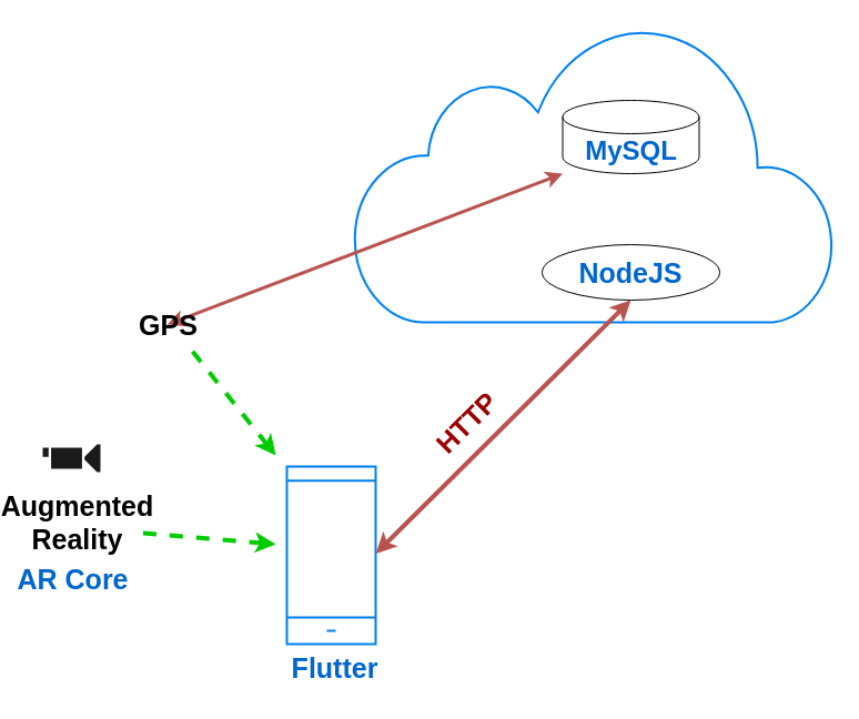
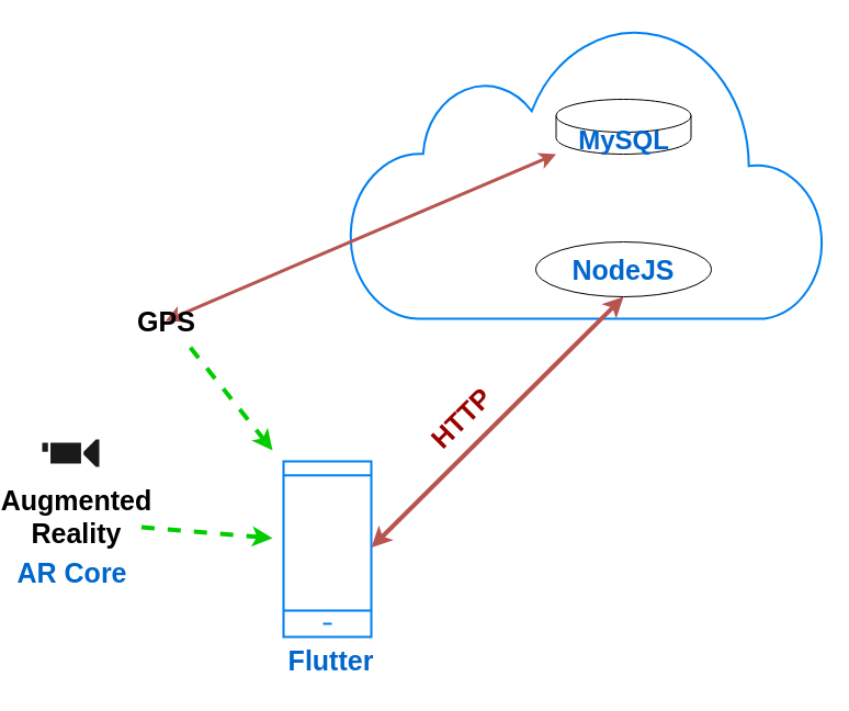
- <mxCell id="10" value="MySQL" style="shape=cylinder3;whiteSpace=wrap;html=1;boundedLbl=1;backgroundOutline=1;size=15;fontSize=24;fontStyle=1;fontColor=#0066CC;" vertex="1" parent="1"><mxGeometry x="488.5" y="90" width="123" height="66" as="geometry" /></mxCell>
+ <mxCell id="10" value="MySQL" style="shape=cylinder3;whiteSpace=wrap;html=1;boundedLbl=1;backgroundOutline=1;size=15;fontSize=24;fontStyle=1;fontColor=#0066CC;" vertex="1" parent="1"><mxGeometry x="488.5" y="90" width="123" height="50" as="geometry" /></mxCell>
